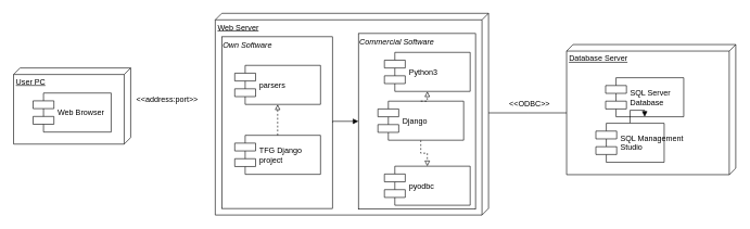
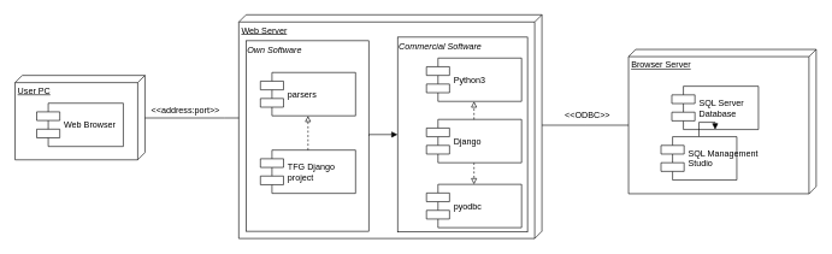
- <mxCell id="8" value="Database Server" style="verticalAlign=top;align=left;spacingTop=8;spacingLeft=2;spacingRight=12;shape=cube;size=10;direction=south;fontStyle=4;html=1;" parent="7" vertex="1"><mxGeometry y="-36" width="260" height="200" as="geometry" /></mxCell>
+ <mxCell id="8" value="Browser Server" style="verticalAlign=top;align=left;spacingTop=8;spacingLeft=2;spacingRight=12;shape=cube;size=10;direction=south;fontStyle=4;html=1;" parent="7" vertex="1"><mxGeometry y="-36" width="260" height="200" as="geometry" /></mxCell>
+ <mxCell id="12" style="edgeStyle=orthogonalEdgeStyle;rounded=0;orthogonalLoop=1;jettySize=auto;html=1;startArrow=none;startFill=0;endArrow=none;endFill=0;" parent="1" source="2" target="5" edge="1"><mxGeometry relative="1" as="geometry"><mxPoint x="370" y="163" as="sourcePoint" /><Array as="points"><mxPoint x="310" y="163" /><mxPoint x="310" y="163" /></Array></mxGeometry></mxCell>
- <mxCell id="19" value="Django" style="shape=component;align=left;spacingLeft=36;" parent="1" vertex="1"><mxGeometry x="580" y="155" width="131.803" height="60" as="geometry" /></mxCell>
+ <mxCell id="19" value="Django" style="shape=component;align=left;spacingLeft=36;" parent="1" vertex="1"><mxGeometry x="590" y="165" width="131.803" height="60" as="geometry" /></mxCell>
